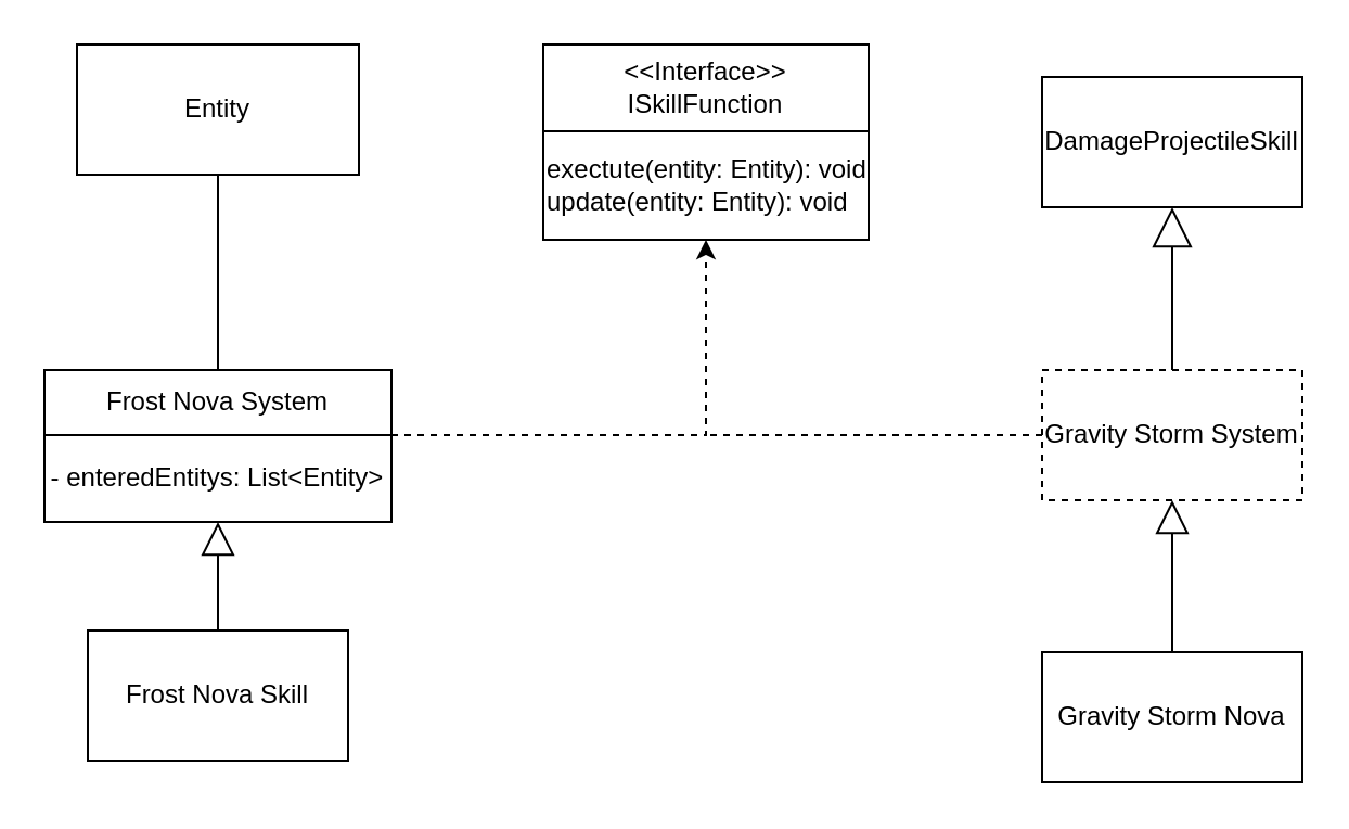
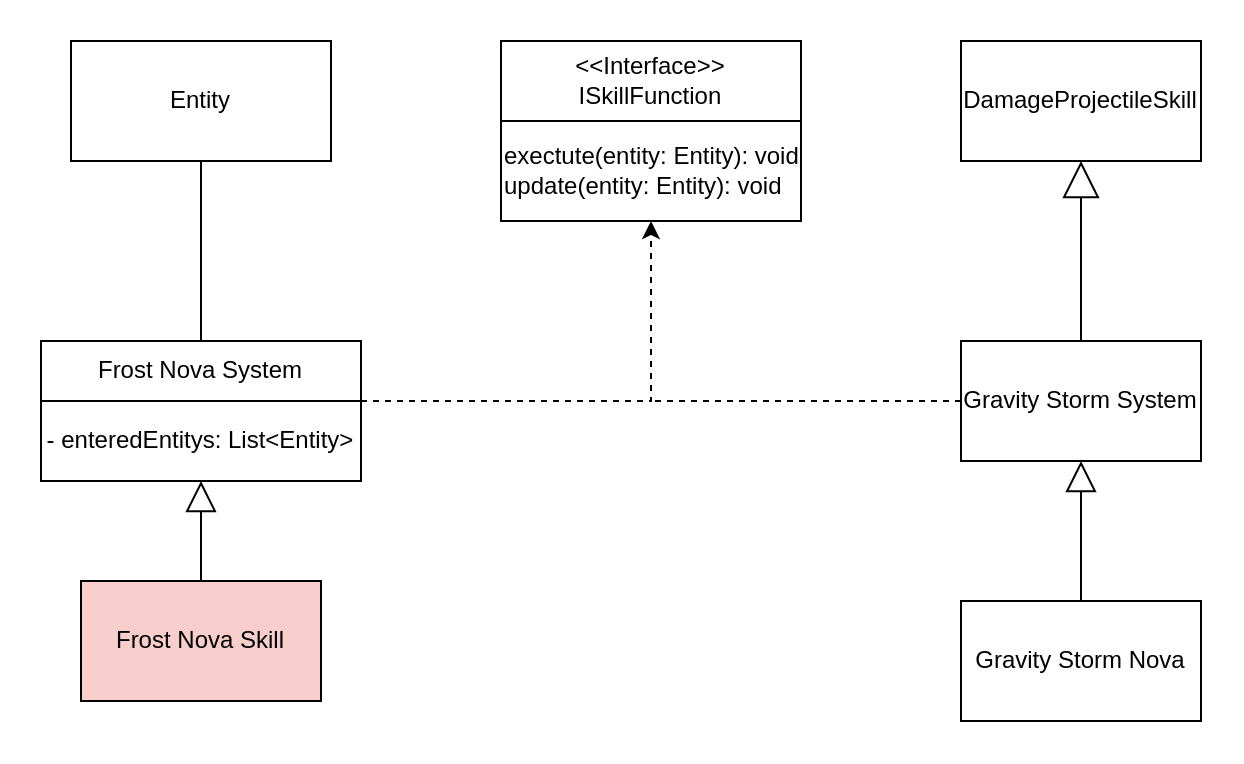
- <mxCell id="5" value="DamageProjectileSkill" style="rounded=0;whiteSpace=wrap;html=1;" parent="1" vertex="1"><mxGeometry x="480" y="35" width="120" height="60" as="geometry" /></mxCell>
+ <mxCell id="5" value="DamageProjectileSkill" style="rounded=0;whiteSpace=wrap;html=1;" parent="1" vertex="1"><mxGeometry x="480" y="20" width="120" height="60" as="geometry" /></mxCell>
- <mxCell id="4" value="Gravity Storm System" style="rounded=0;whiteSpace=wrap;html=1;dashed=1;" parent="1" vertex="1"><mxGeometry x="480" y="170" width="120" height="60" as="geometry" /></mxCell>
+ <mxCell id="4" value="Gravity Storm System" style="rounded=0;whiteSpace=wrap;html=1;" parent="1" vertex="1"><mxGeometry x="480" y="170" width="120" height="60" as="geometry" /></mxCell>
- <mxCell id="14" value="Frost Nova Skill" style="rounded=0;whiteSpace=wrap;html=1;" vertex="1" parent="1"><mxGeometry x="40" y="290" width="120" height="60" as="geometry" /></mxCell>
+ <mxCell id="14" value="Frost Nova Skill" style="rounded=0;whiteSpace=wrap;html=1;fillColor=#f8cecc;" vertex="1" parent="1"><mxGeometry x="40" y="290" width="120" height="60" as="geometry" /></mxCell>
